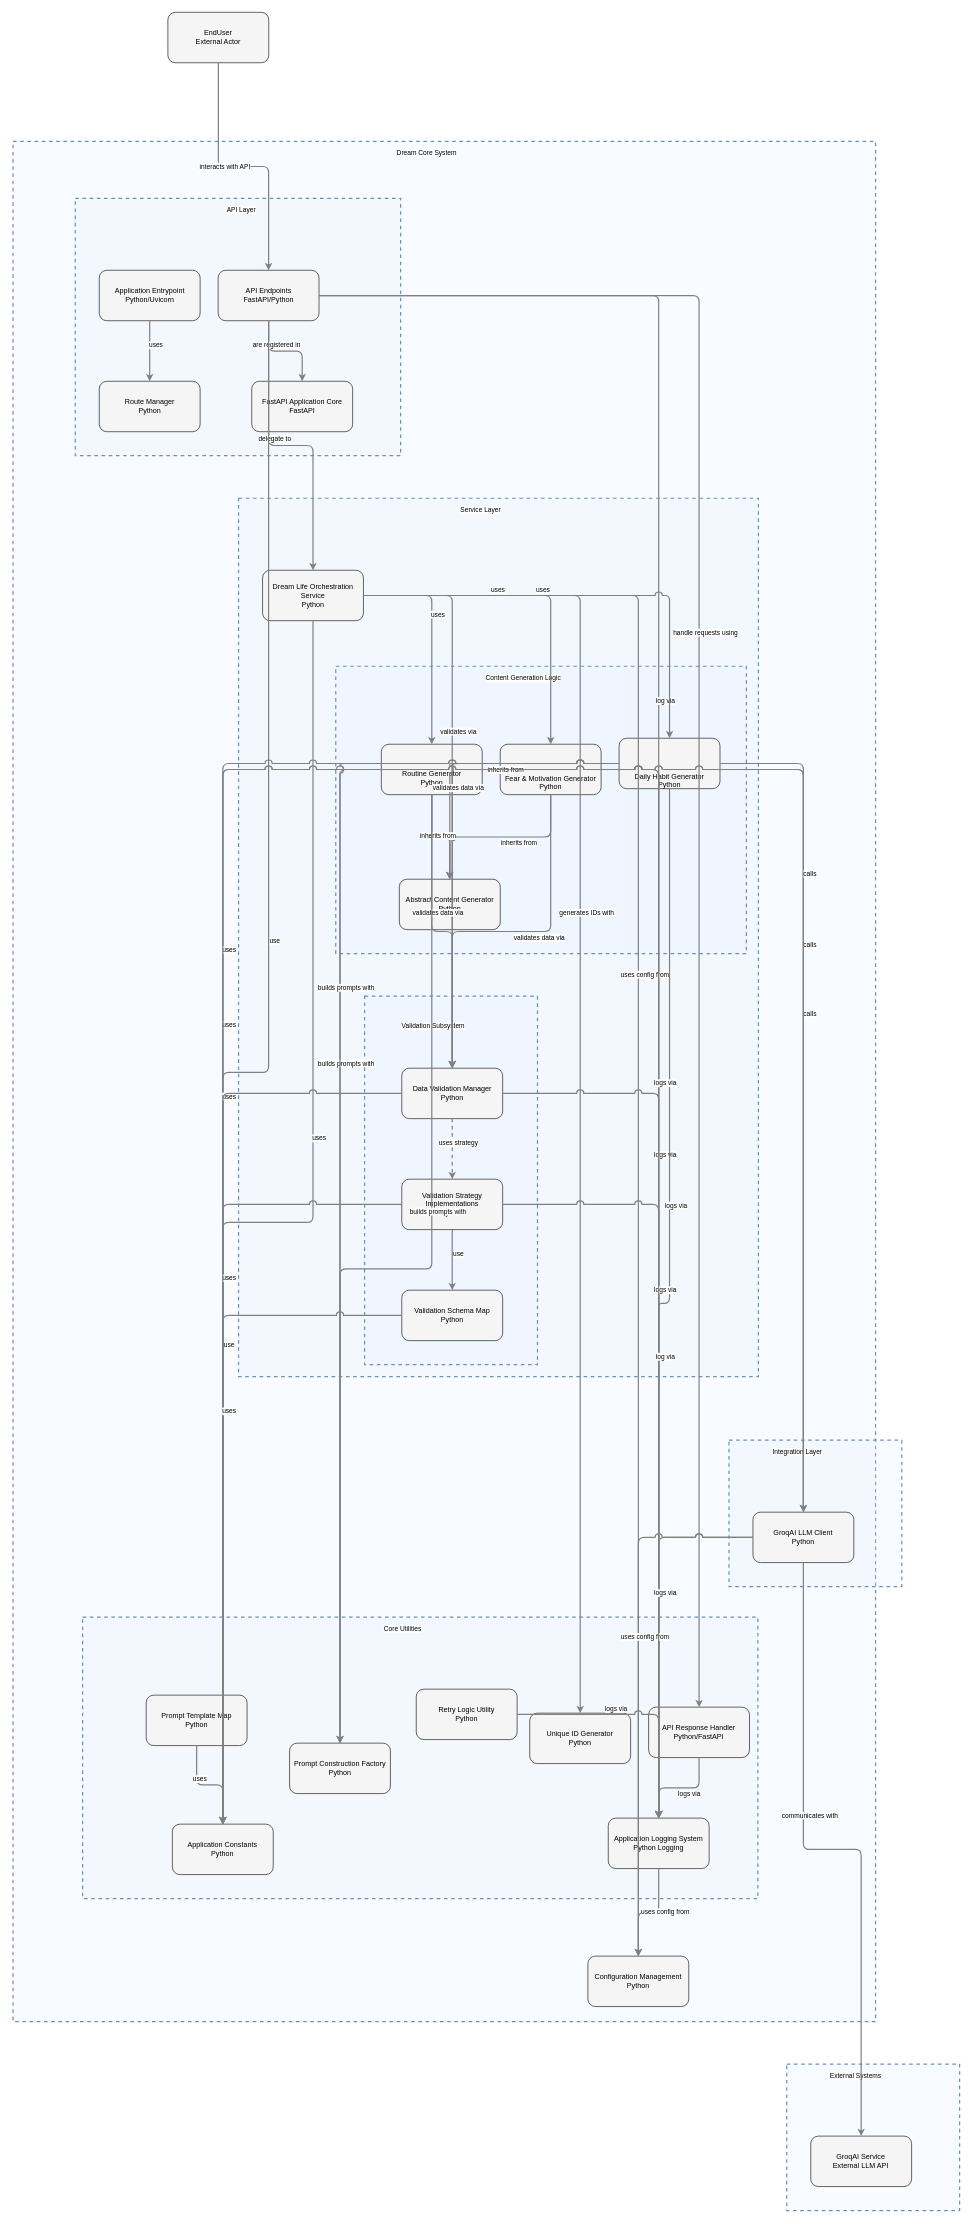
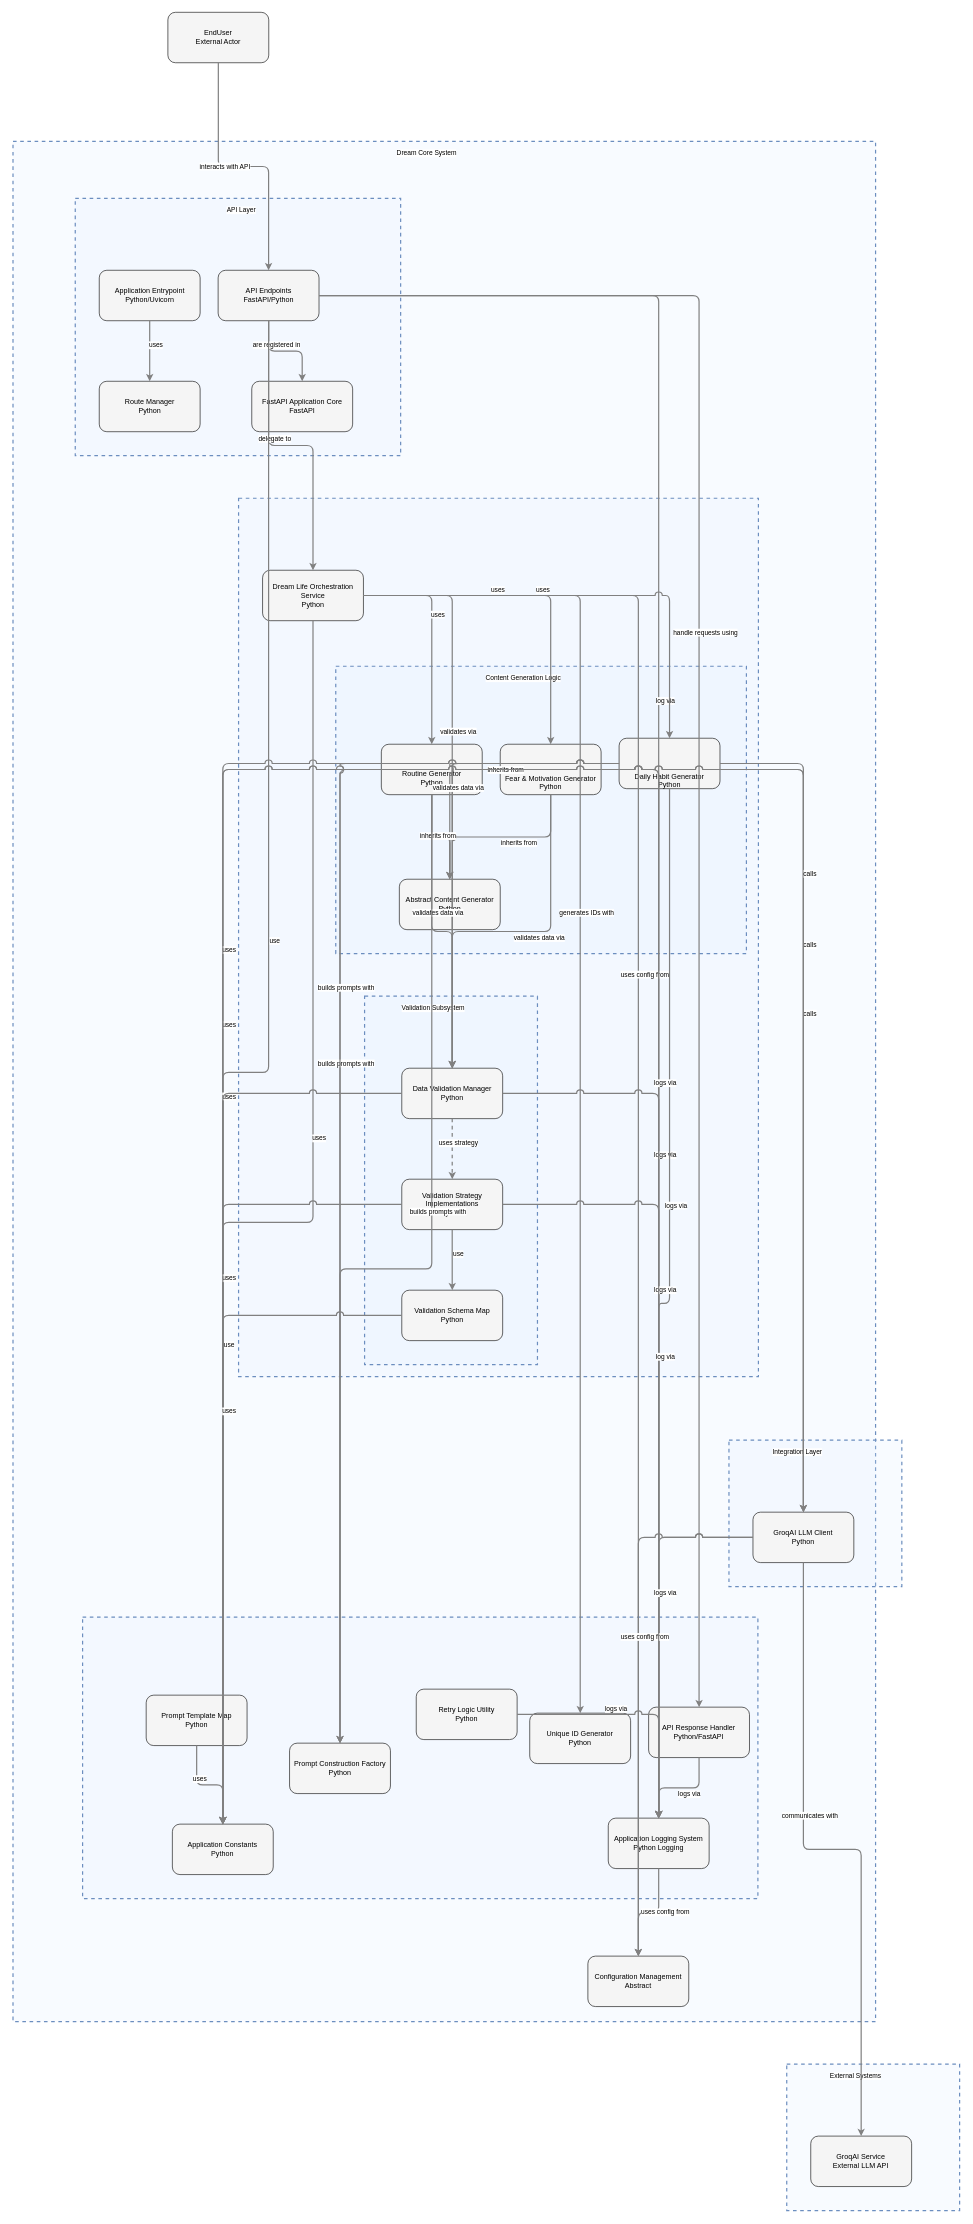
- <mxCell id="31" value="Service Layer" style="edgeLabel;html=1;align=center;verticalAlign=middle;resizable=0;labelBackgroundColor=white;spacing=5" parent="5" vertex="1"><mxGeometry x="383.974" y="603" width="790.485" height="24" as="geometry" /></mxCell>
- <mxCell id="23" value="Validation Subsystem" style="edgeLabel;html=1;align=center;verticalAlign=middle;resizable=0;labelBackgroundColor=white;spacing=5" parent="18" vertex="1"><mxGeometry x="218.039" y="868" width="212.158" height="24" as="geometry" /></mxCell>
+ <mxCell id="23" value="Validation Subsystem" style="edgeLabel;html=1;align=center;verticalAlign=middle;resizable=0;labelBackgroundColor=white;spacing=5" parent="18" vertex="1"><mxGeometry x="218.039" y="838" width="212.158" height="24" as="geometry" /></mxCell>
- <mxCell id="14" value="Core Utilities" style="edgeLabel;html=1;align=center;verticalAlign=middle;resizable=0;labelBackgroundColor=white;spacing=5" parent="5" vertex="1"><mxGeometry x="124" y="2468" width="1049.605" height="24" as="geometry" /></mxCell>
- <mxCell id="38" value="Configuration Management&lt;br&gt;Python" style="rounded=1;whiteSpace=wrap;html=1;fillColor=#f5f5f5" parent="5" vertex="1"><mxGeometry x="958.223" y="3025" width="168.158" height="84.079" as="geometry" /></mxCell>
+ <mxCell id="38" value="Configuration Management&lt;br&gt;Abstract" style="rounded=1;whiteSpace=wrap;html=1;fillColor=#f5f5f5" parent="5" vertex="1"><mxGeometry x="958.223" y="3025" width="168.158" height="84.079" as="geometry" /></mxCell>
